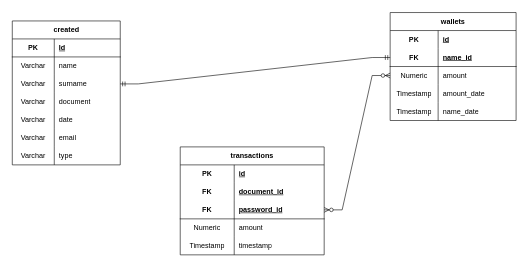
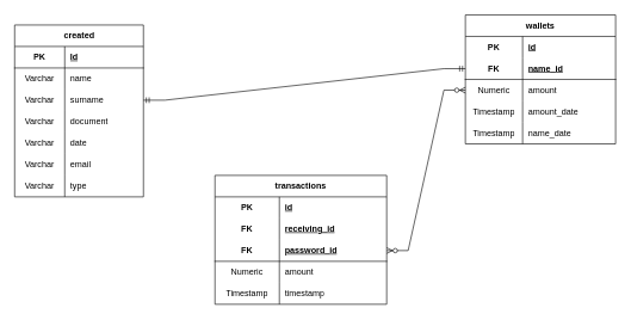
- <mxCell id="32" value="document_id" style="shape=partialRectangle;connectable=0;fillColor=none;top=0;left=0;bottom=0;right=0;align=left;spacingLeft=6;fontStyle=5;overflow=hidden;html=1;whiteSpace=wrap;" vertex="1" parent="30"><mxGeometry x="90" width="150" height="30" as="geometry"><mxRectangle width="150" height="30" as="alternateBounds" /></mxGeometry></mxCell>
+ <mxCell id="32" value="receiving_id" style="shape=partialRectangle;connectable=0;fillColor=none;top=0;left=0;bottom=0;right=0;align=left;spacingLeft=6;fontStyle=5;overflow=hidden;html=1;whiteSpace=wrap;" vertex="1" parent="30"><mxGeometry x="90" width="150" height="30" as="geometry"><mxRectangle width="150" height="30" as="alternateBounds" /></mxGeometry></mxCell>
